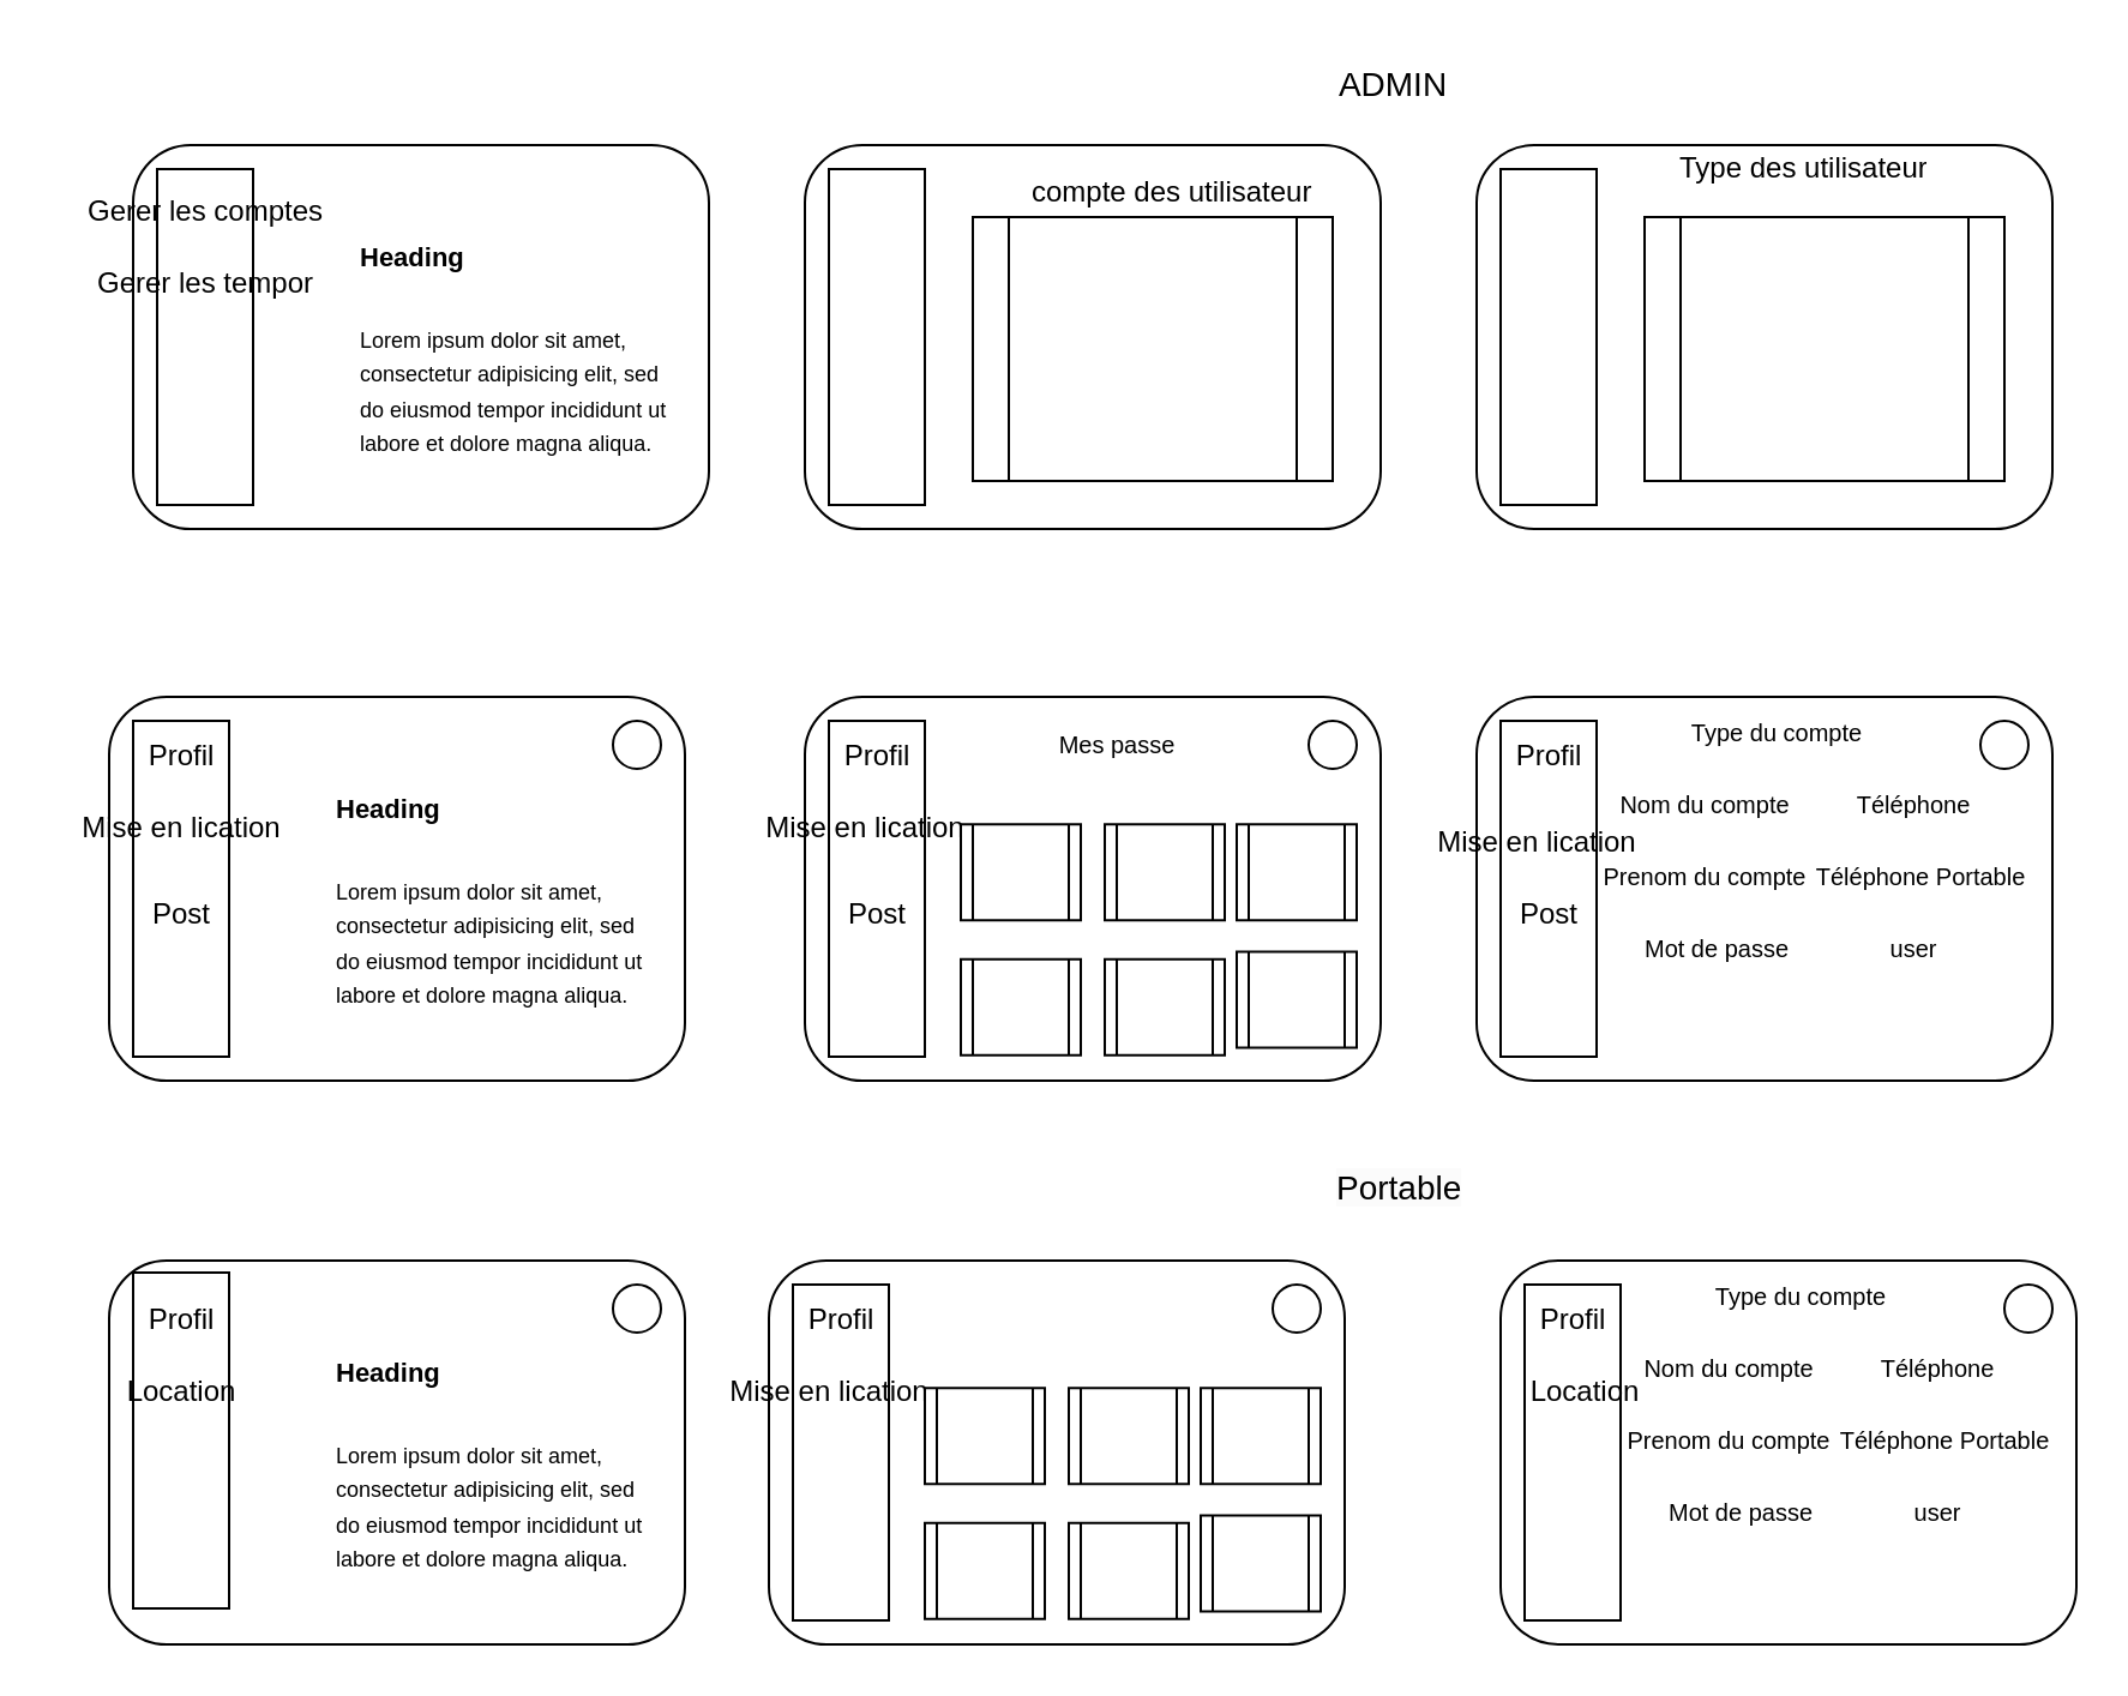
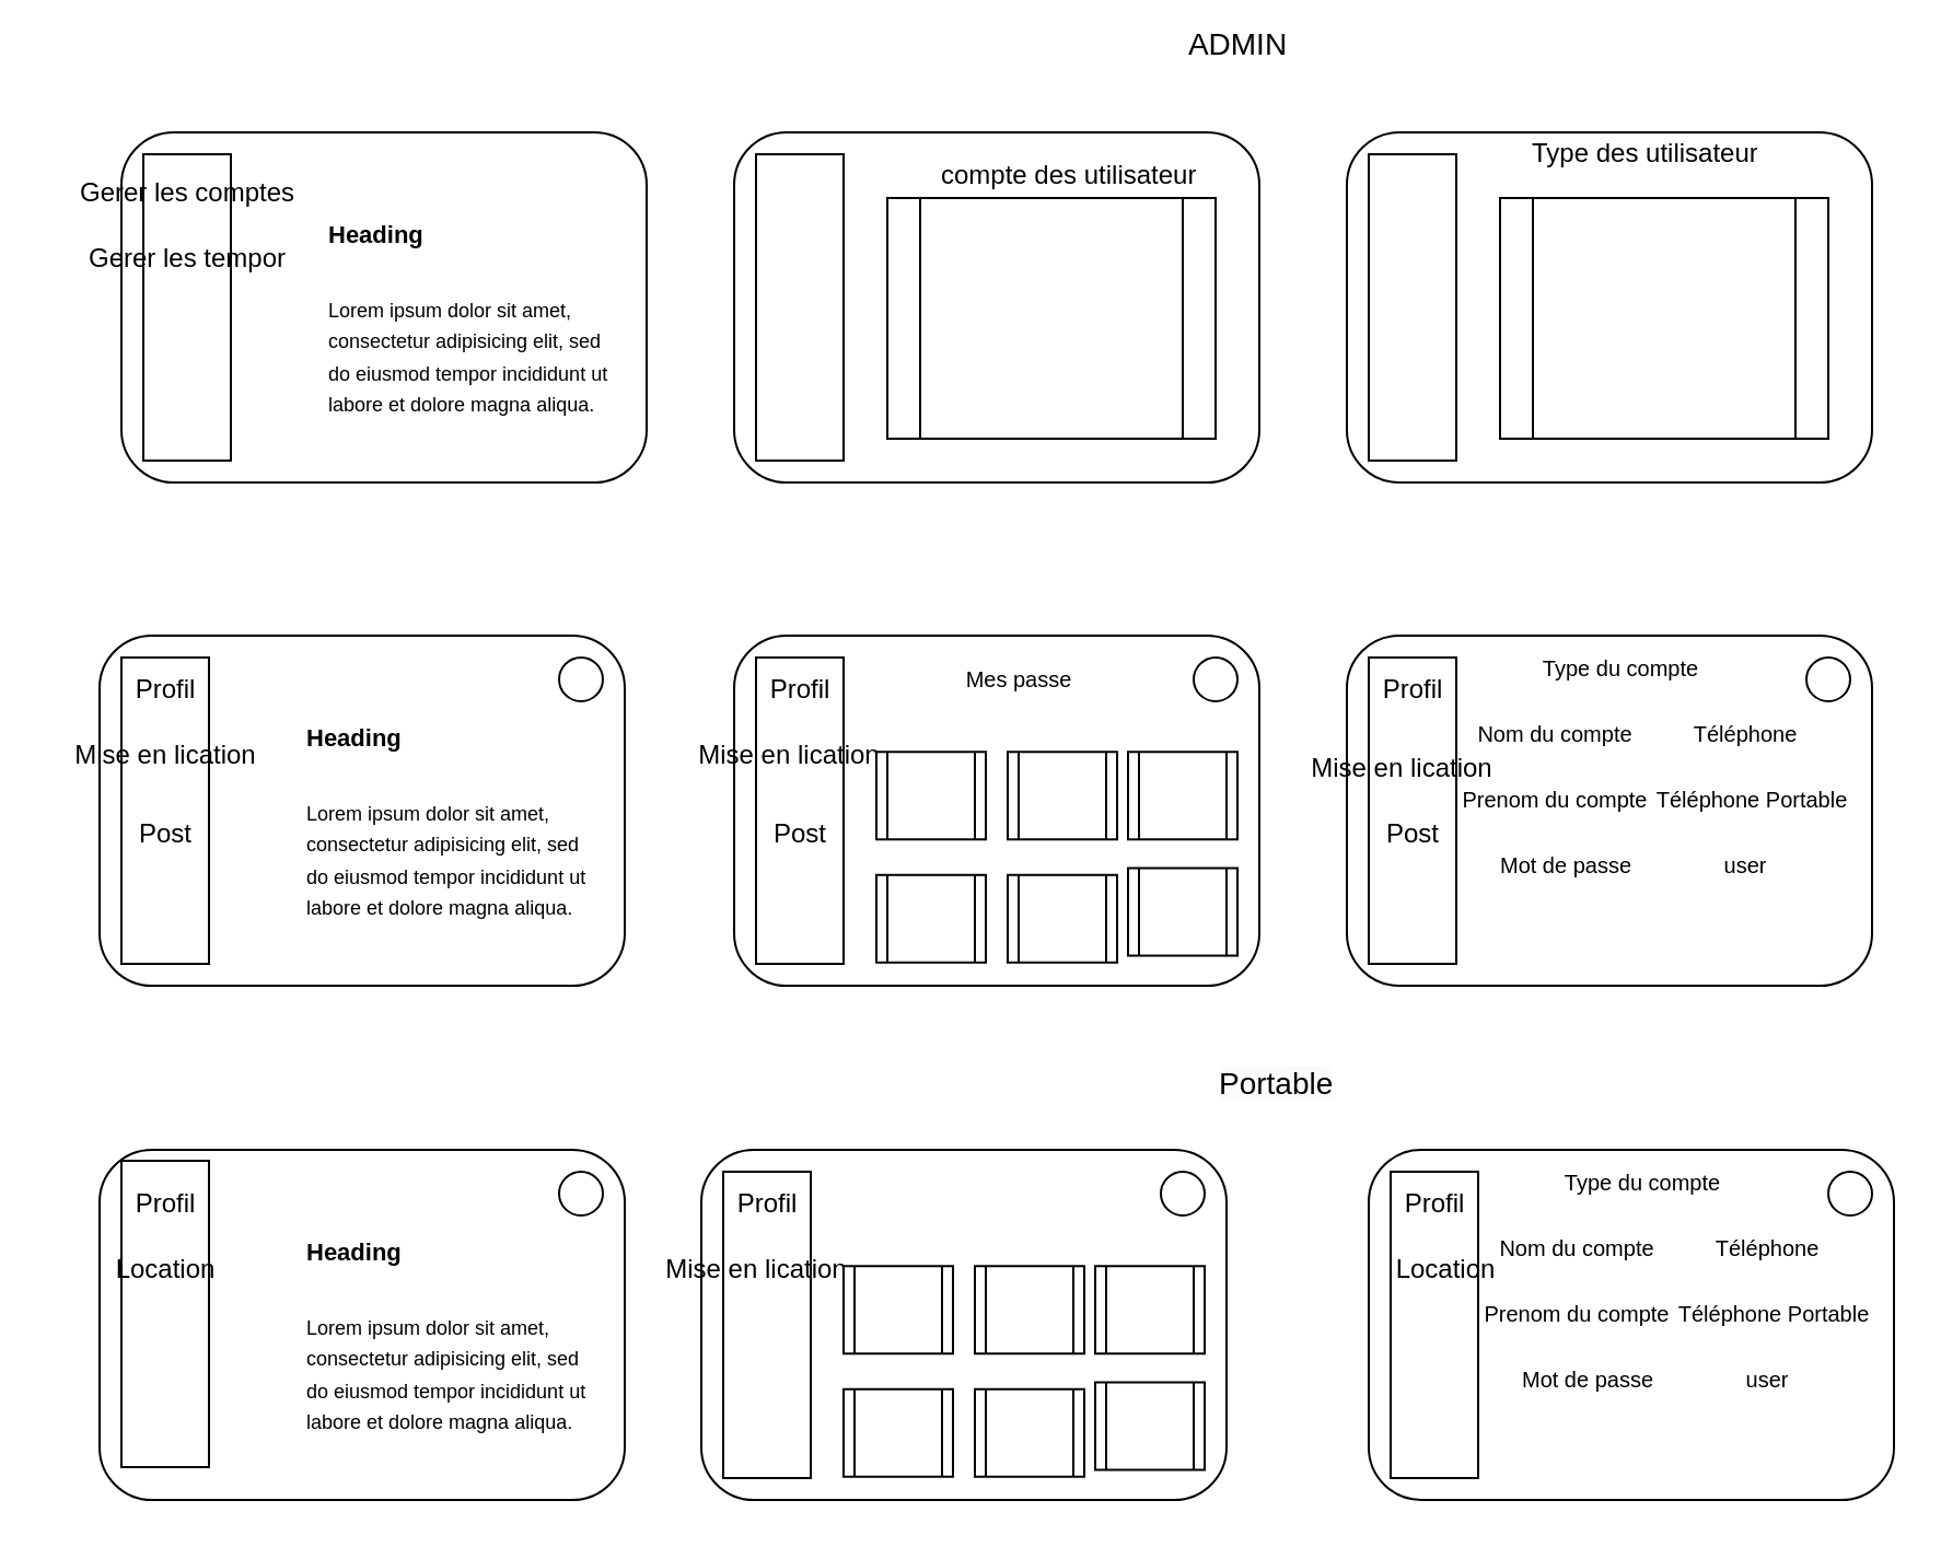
- <mxCell id="10" value="&lt;font style=&quot;font-size: 14px;&quot;&gt;ADMIN&lt;/font&gt;" style="text;html=1;align=center;verticalAlign=middle;resizable=0;points=[];autosize=1;strokeColor=none;fillColor=none;fontSize=9;" parent="1" vertex="1"><mxGeometry x="545" width="70" height="30" as="geometry" y="20" /></mxCell>
+ <mxCell id="10" value="&lt;font style=&quot;font-size: 14px;&quot;&gt;ADMIN&lt;/font&gt;" style="text;html=1;align=center;verticalAlign=middle;resizable=0;points=[];autosize=1;strokeColor=none;fillColor=none;fontSize=9;" parent="1" vertex="1"><mxGeometry x="530" y="5" width="70" height="30" as="geometry" /></mxCell>
